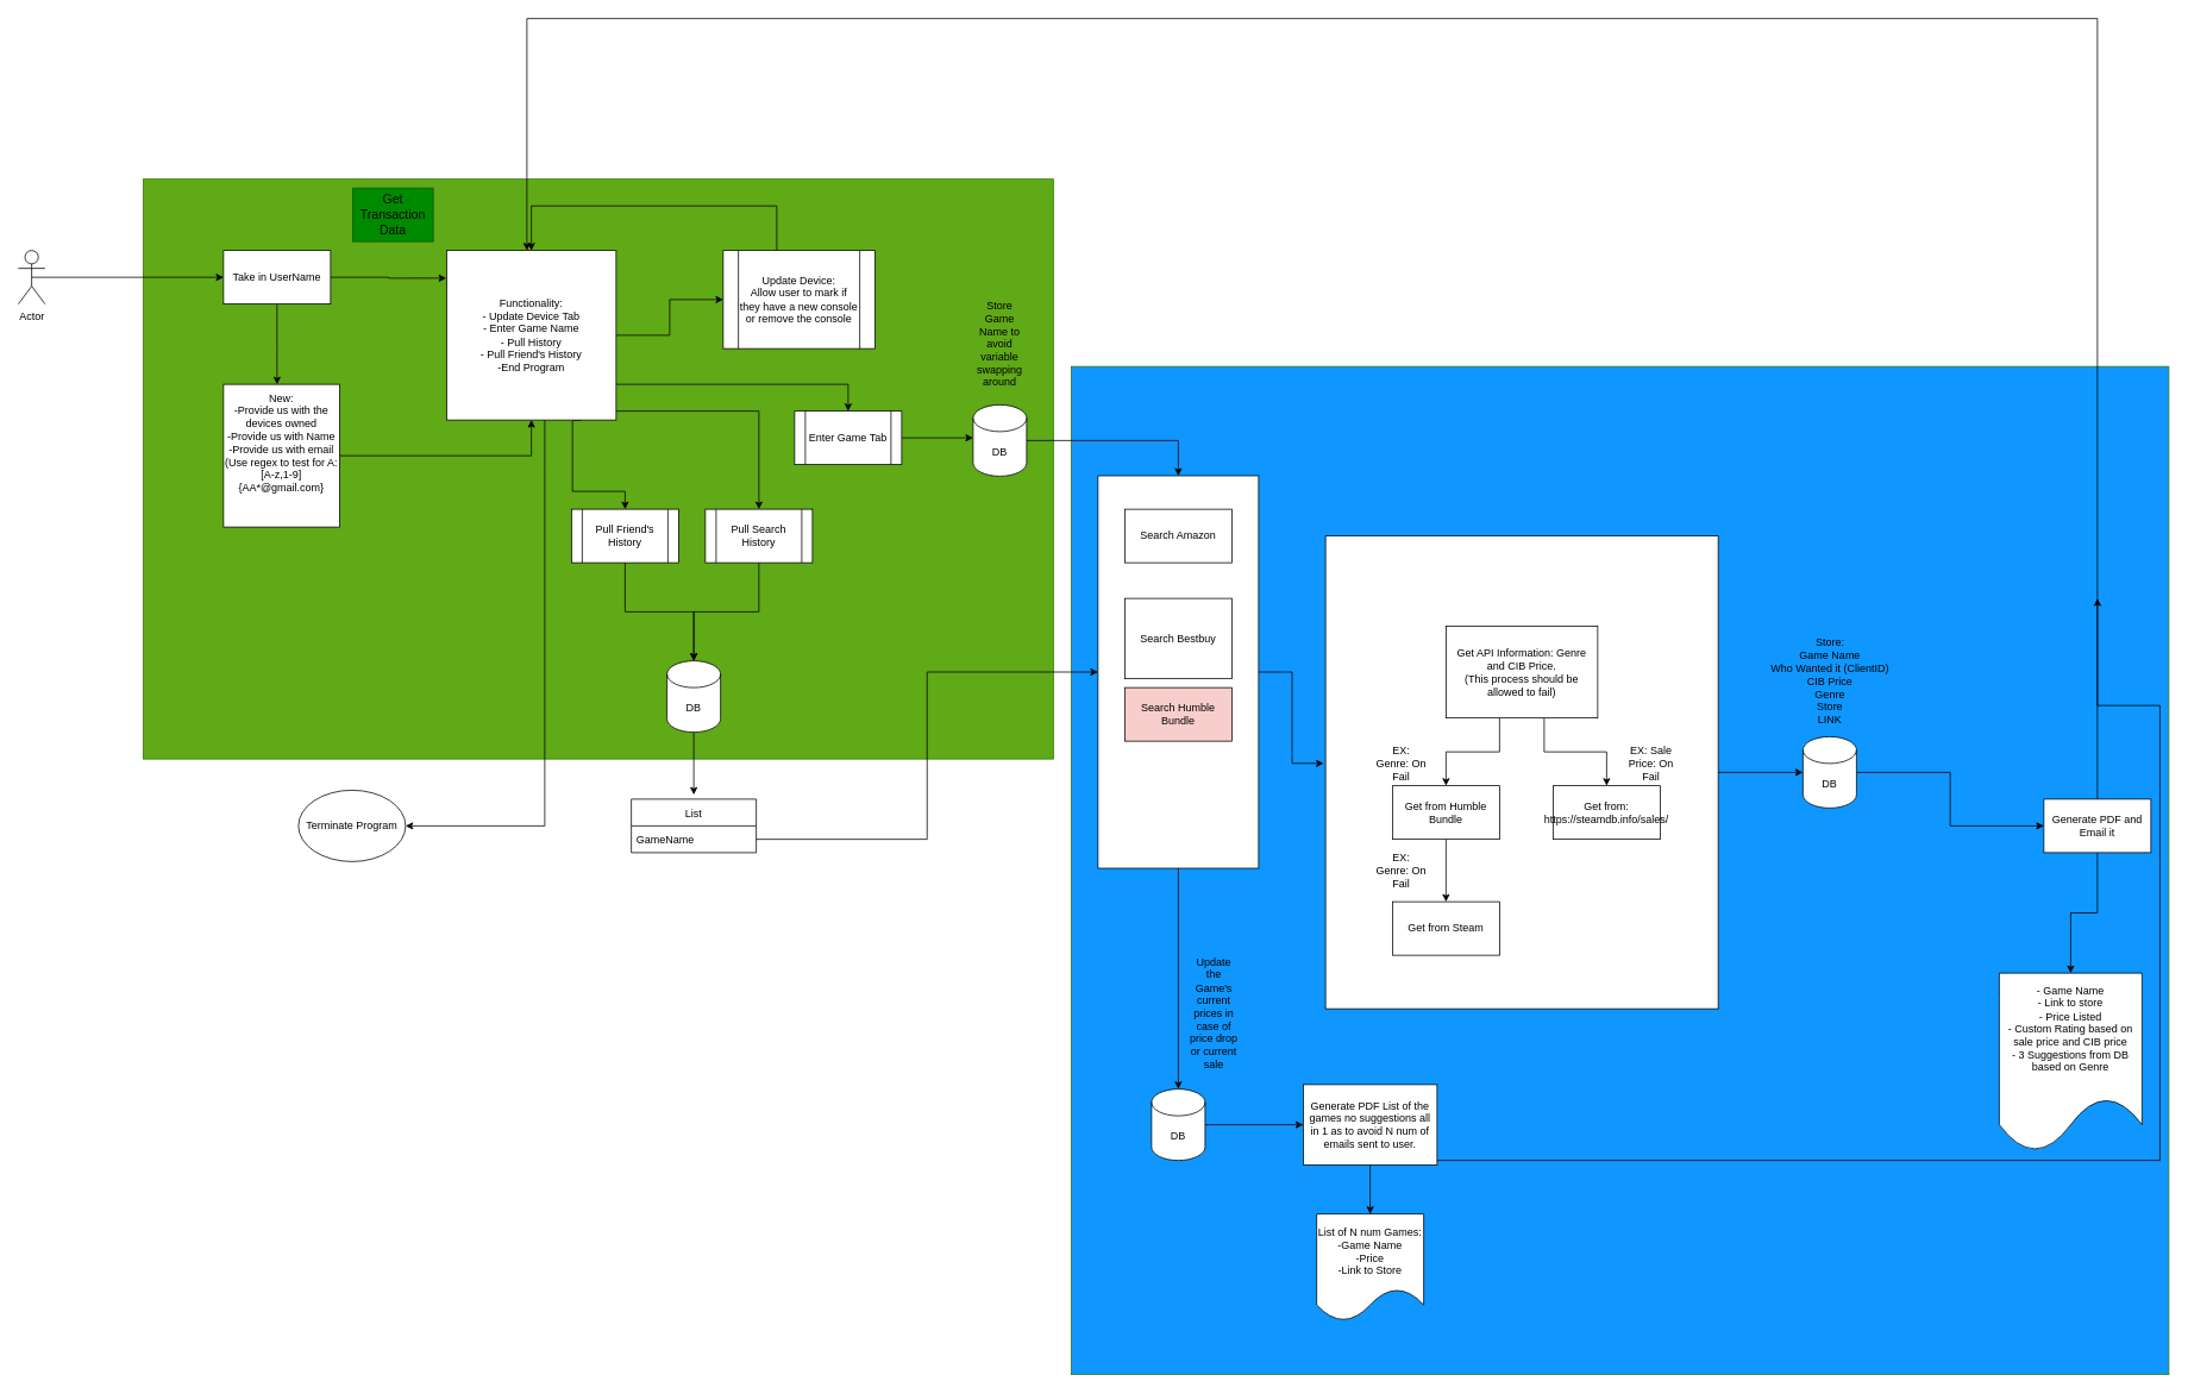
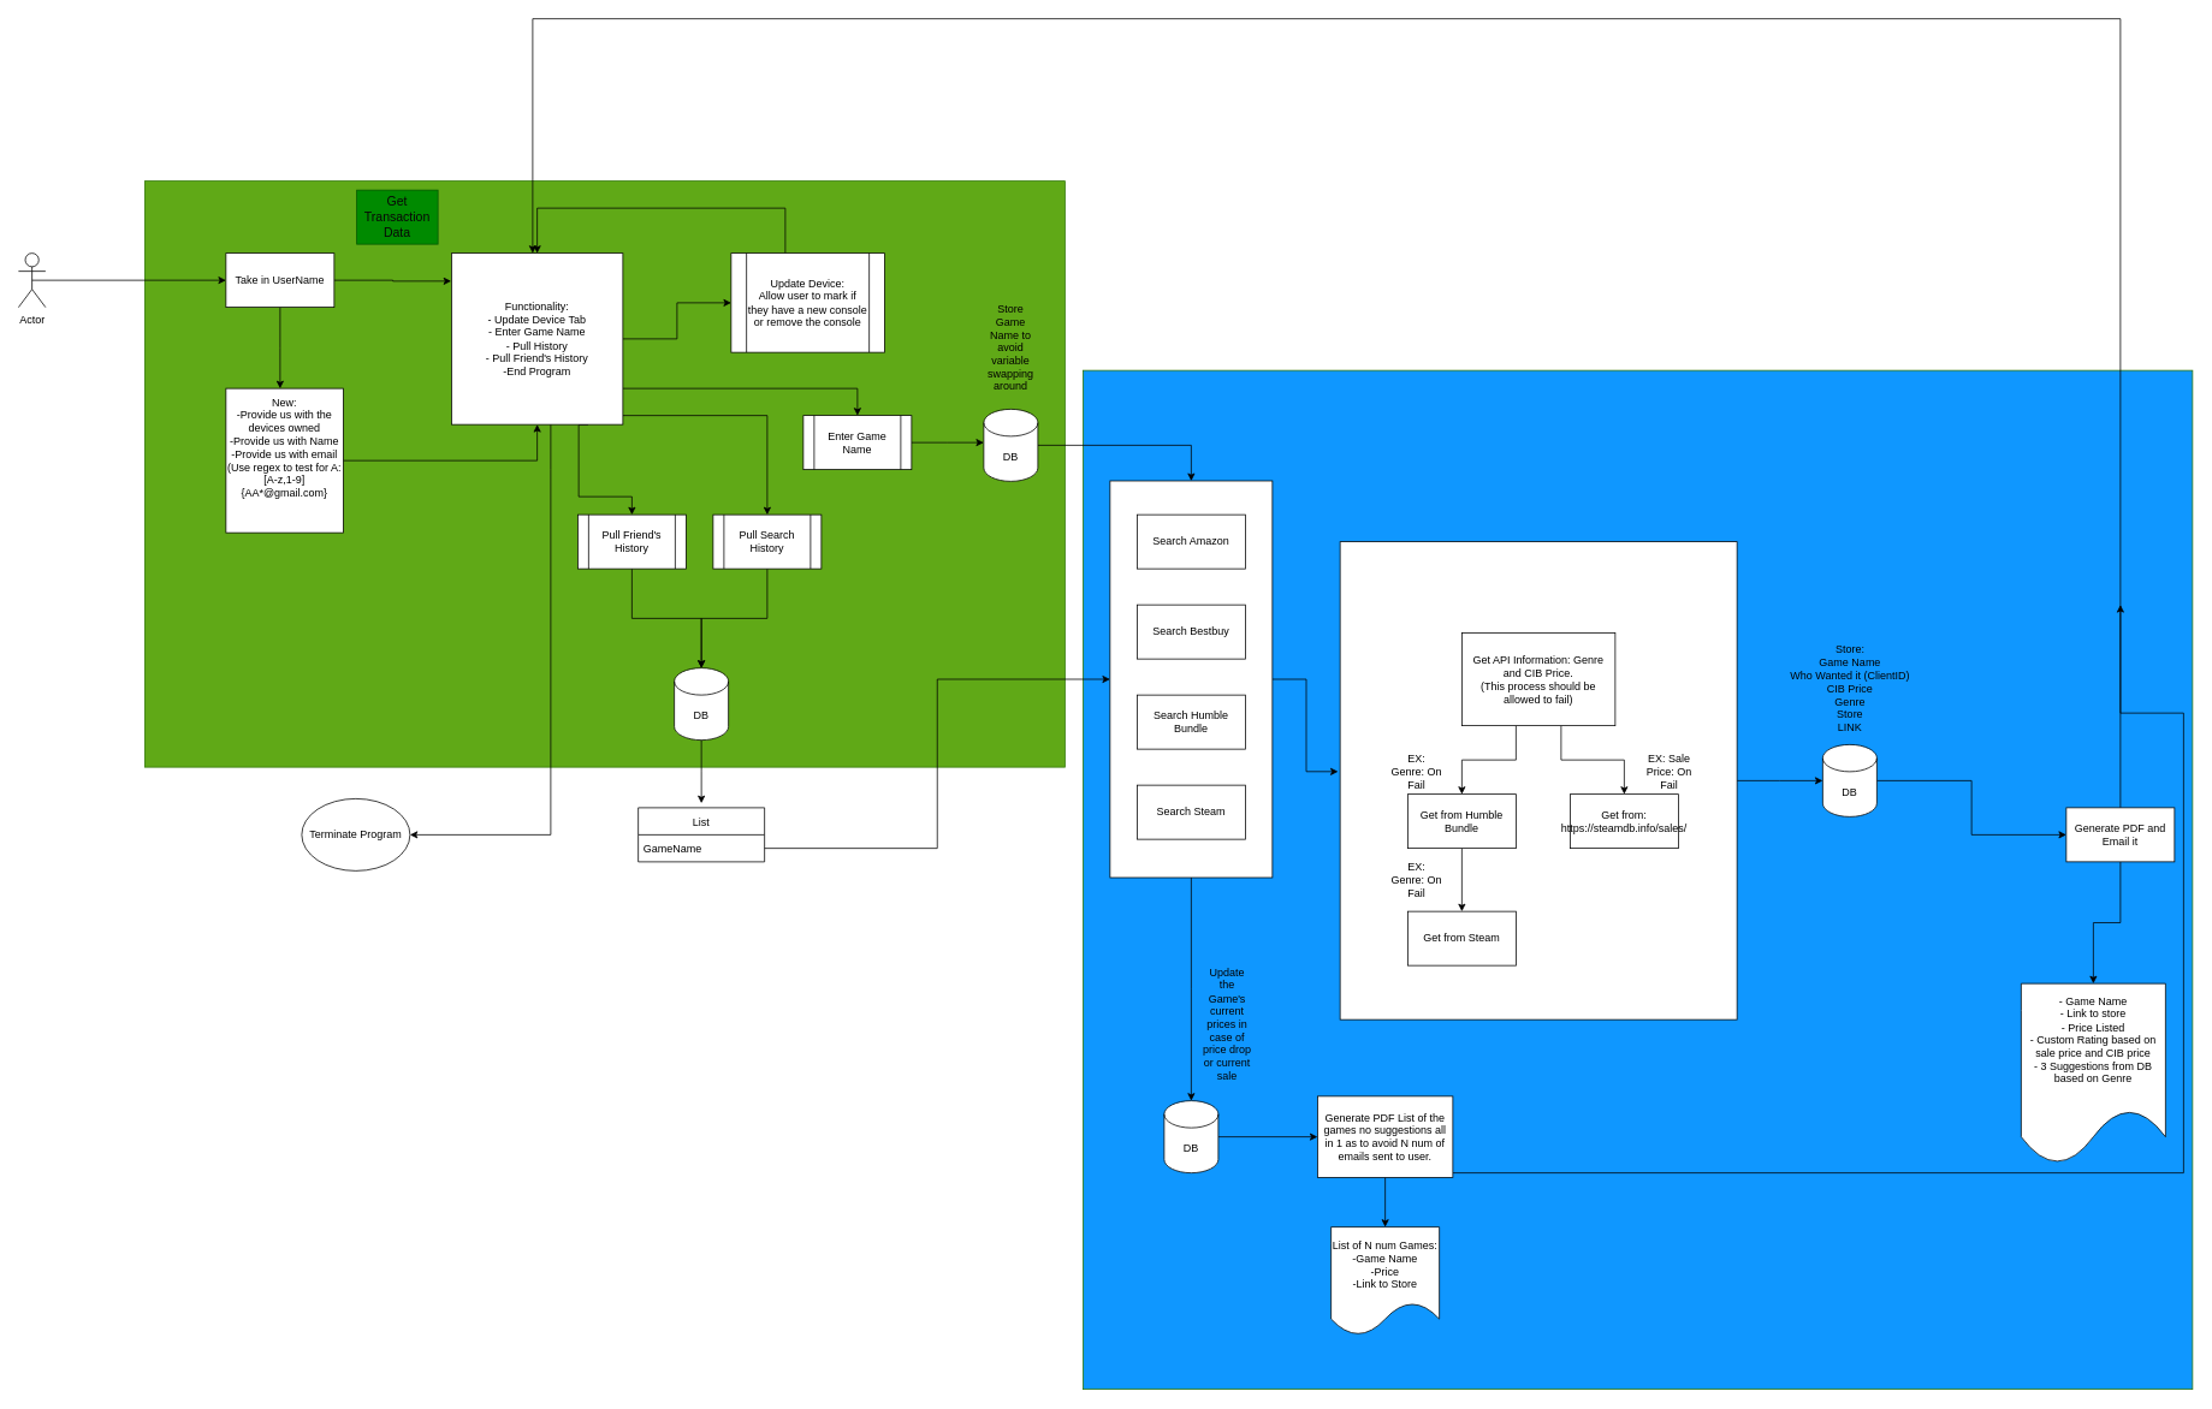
- <mxCell id="25" value="Enter Game Tab" style="shape=process;whiteSpace=wrap;html=1;backgroundOutline=1;" vertex="1" parent="1"><mxGeometry x="890" y="460" width="120" height="60" as="geometry" /></mxCell>
+ <mxCell id="25" value="Enter Game Name" style="shape=process;whiteSpace=wrap;html=1;backgroundOutline=1;" vertex="1" parent="1"><mxGeometry x="890" y="460" width="120" height="60" as="geometry" /></mxCell>
- <mxCell id="31" value="Search Bestbuy" style="rounded=0;whiteSpace=wrap;html=1;" vertex="1" parent="1"><mxGeometry x="1260" y="670" width="120" height="90" as="geometry" /></mxCell>
+ <mxCell id="31" value="Search Bestbuy" style="rounded=0;whiteSpace=wrap;html=1;" vertex="1" parent="1"><mxGeometry x="1260" y="670" width="120" height="60" as="geometry" /></mxCell>
- <mxCell id="32" value="Search Humble Bundle" style="rounded=0;whiteSpace=wrap;html=1;fillColor=#f8cecc;" vertex="1" parent="1"><mxGeometry x="1260" y="770" width="120" height="60" as="geometry" /></mxCell>
+ <mxCell id="32" value="Search Humble Bundle" style="rounded=0;whiteSpace=wrap;html=1;" vertex="1" parent="1"><mxGeometry x="1260" y="770" width="120" height="60" as="geometry" /></mxCell>
+ <mxCell id="33" value="Search Steam" style="rounded=0;whiteSpace=wrap;html=1;" vertex="1" parent="1"><mxGeometry x="1260" y="870" width="120" height="60" as="geometry" /></mxCell>
